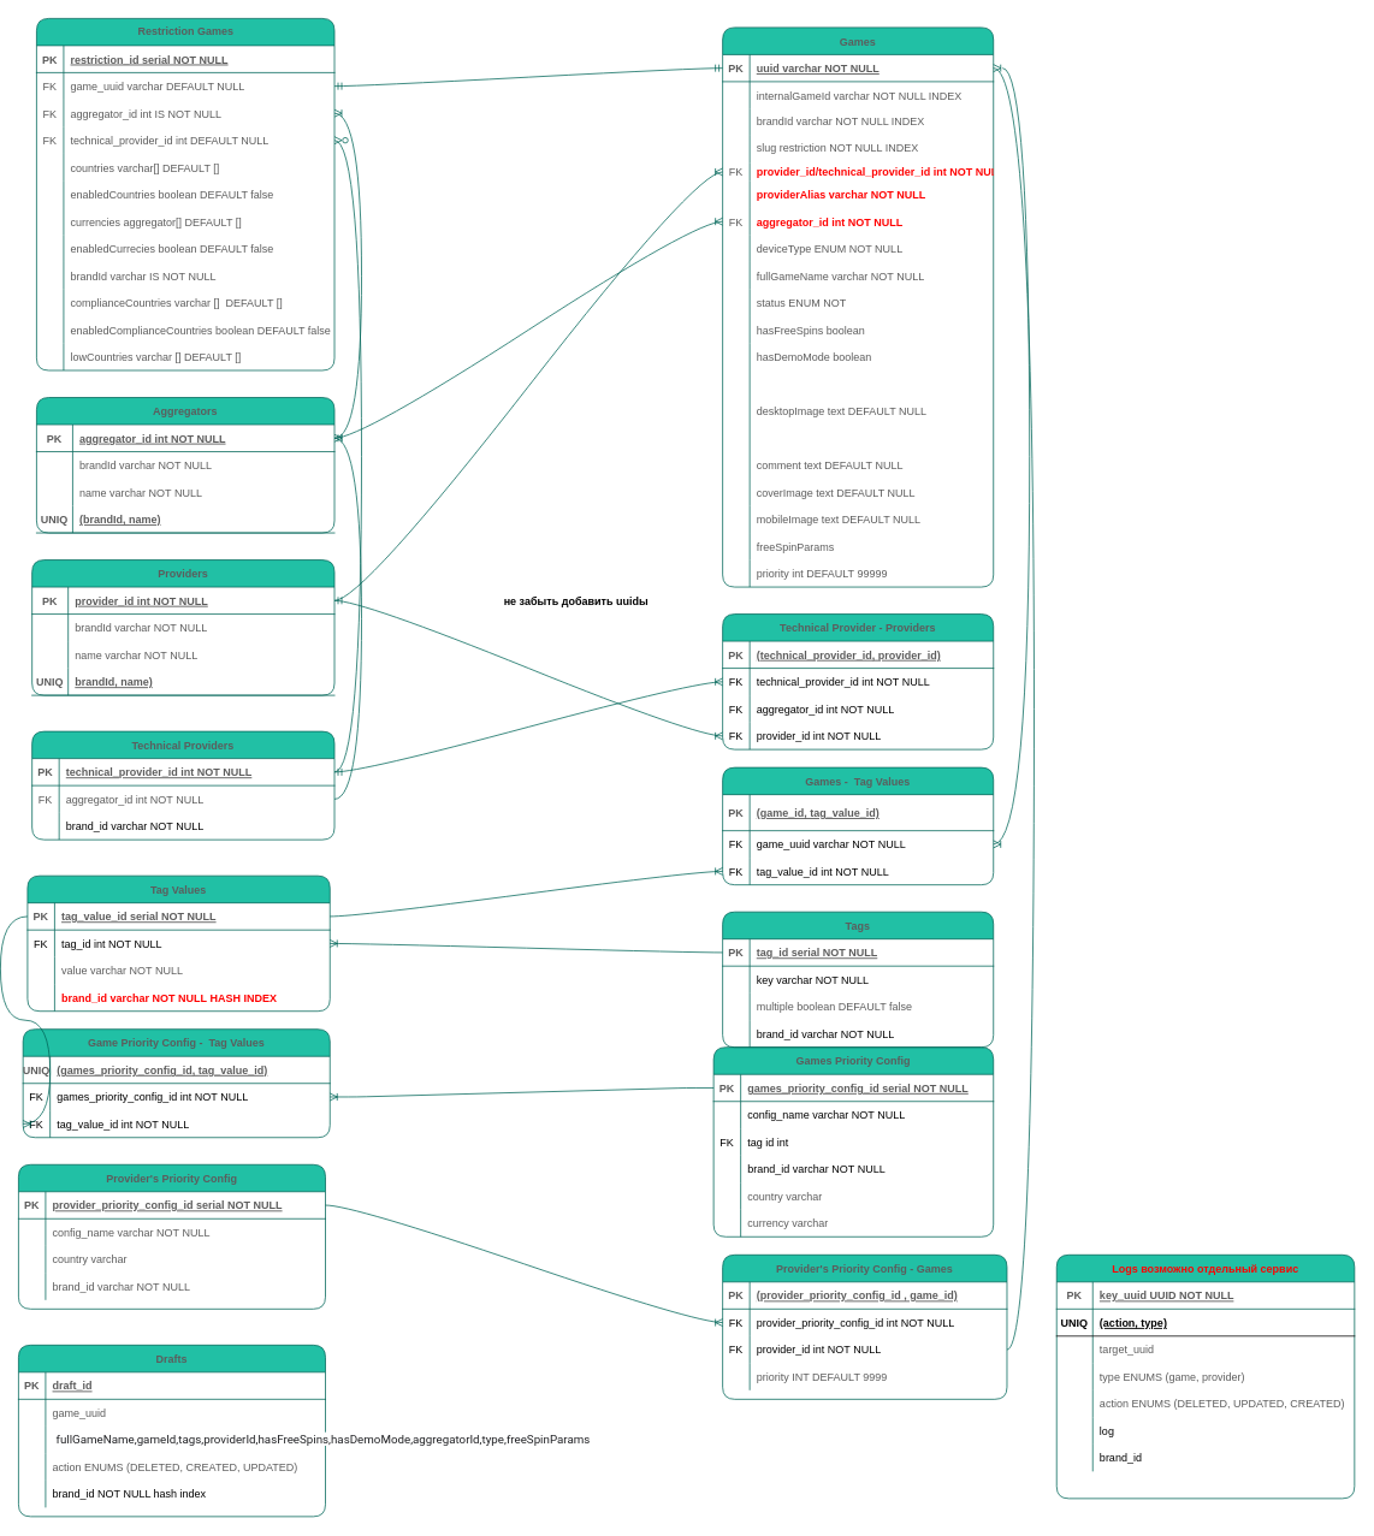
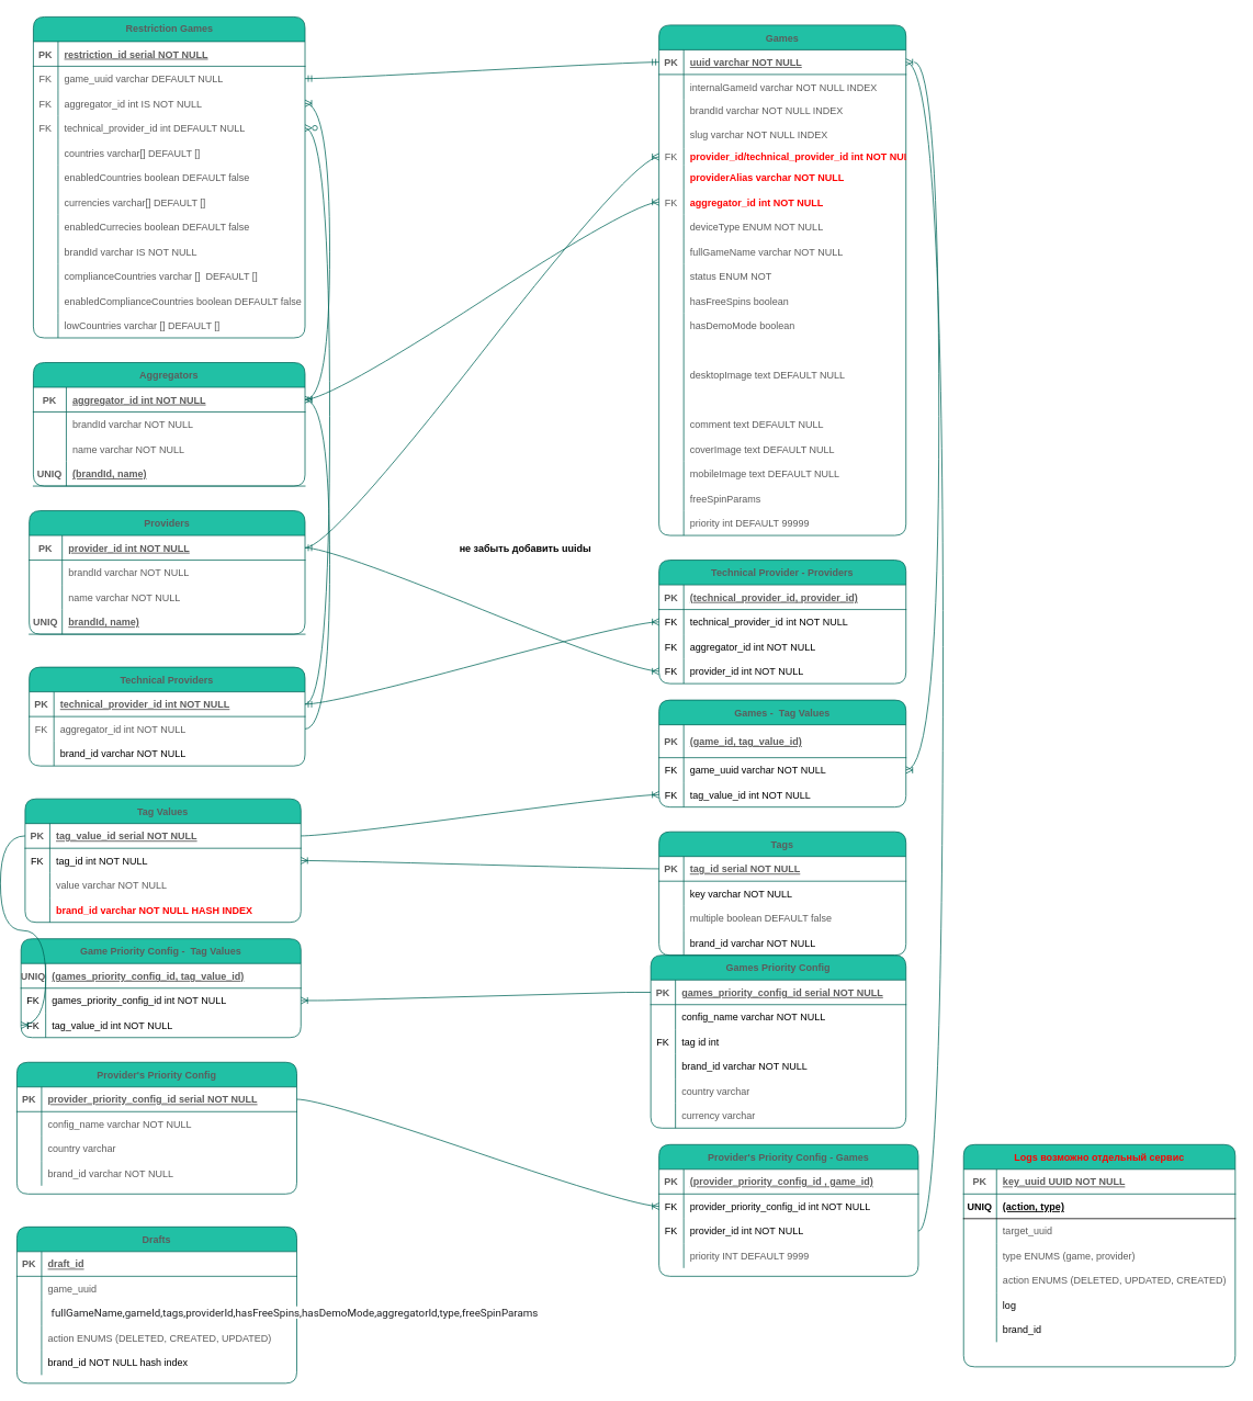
- <mxCell id="27" value="slug restriction NOT NULL INDEX" style="shape=partialRectangle;connectable=0;fillColor=none;top=0;left=0;bottom=0;right=0;align=left;spacingLeft=6;overflow=hidden;verticalAlign=top;strokeColor=#006658;fontColor=#5C5C5C;rounded=1;" parent="25" vertex="1"><mxGeometry x="30" width="270" height="30" as="geometry" /></mxCell>
+ <mxCell id="27" value="slug varchar NOT NULL INDEX" style="shape=partialRectangle;connectable=0;fillColor=none;top=0;left=0;bottom=0;right=0;align=left;spacingLeft=6;overflow=hidden;verticalAlign=top;strokeColor=#006658;fontColor=#5C5C5C;rounded=1;" parent="25" vertex="1"><mxGeometry x="30" width="270" height="30" as="geometry" /></mxCell>
- <mxCell id="95" value="currencies aggregator[] DEFAULT []" style="shape=partialRectangle;connectable=0;fillColor=none;top=0;left=0;bottom=0;right=0;align=left;spacingLeft=6;overflow=hidden;fontStyle=0;strokeColor=#006658;fontColor=#5C5C5C;rounded=1;" parent="93" vertex="1"><mxGeometry x="30" width="300" height="30" as="geometry" /></mxCell>
+ <mxCell id="95" value="currencies varchar[] DEFAULT []" style="shape=partialRectangle;connectable=0;fillColor=none;top=0;left=0;bottom=0;right=0;align=left;spacingLeft=6;overflow=hidden;fontStyle=0;strokeColor=#006658;fontColor=#5C5C5C;rounded=1;" parent="93" vertex="1"><mxGeometry x="30" width="300" height="30" as="geometry" /></mxCell>
